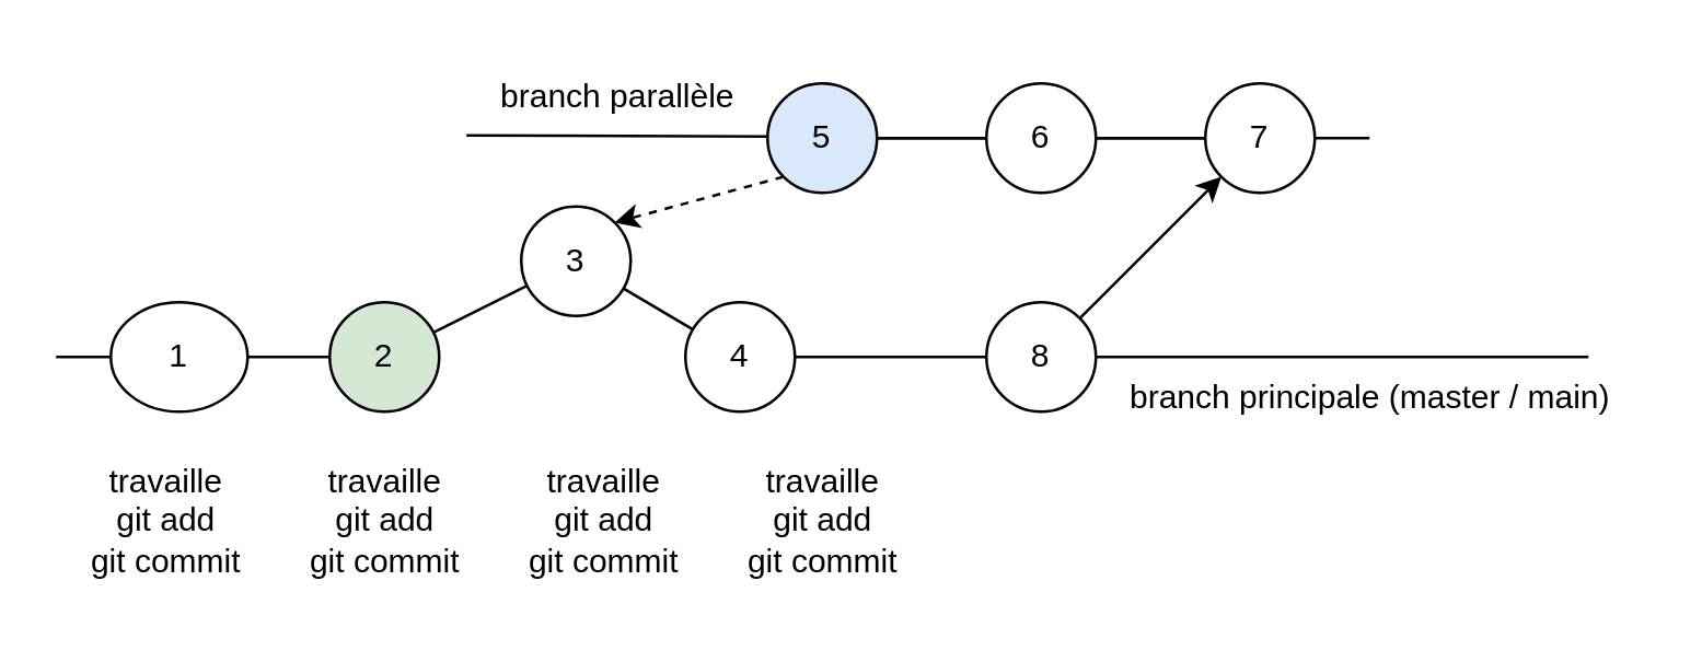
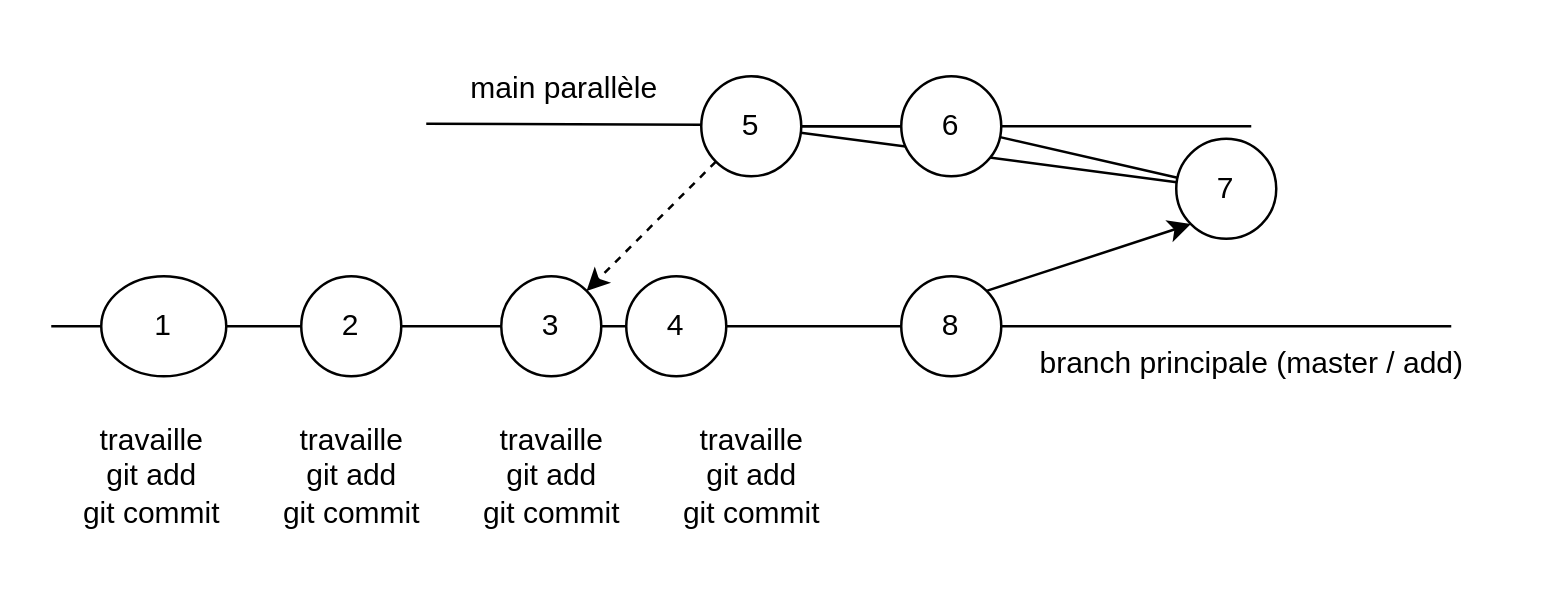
- <mxCell id="26" value="branch parallèle" style="text;html=1;align=center;verticalAlign=middle;resizable=0;points=[];autosize=1;strokeColor=none;fillColor=none;" vertex="1" parent="1"><mxGeometry x="170" y="20" width="110" height="30" as="geometry" /></mxCell>
+ <mxCell id="26" value="main parallèle" style="text;html=1;align=center;verticalAlign=middle;resizable=0;points=[];autosize=1;strokeColor=none;fillColor=none;" vertex="1" parent="1"><mxGeometry x="170" y="20" width="110" height="30" as="geometry" /></mxCell>
- <mxCell id="16" value="5" style="ellipse;whiteSpace=wrap;html=1;aspect=fixed;fillColor=#dae8fc;" vertex="1" parent="1"><mxGeometry x="280" y="30" width="40" height="40" as="geometry" /></mxCell>
+ <mxCell id="16" value="5" style="ellipse;whiteSpace=wrap;html=1;aspect=fixed;" vertex="1" parent="1"><mxGeometry x="280" y="30" width="40" height="40" as="geometry" /></mxCell>
- <mxCell id="20" value="7" style="ellipse;whiteSpace=wrap;html=1;aspect=fixed;" vertex="1" parent="1"><mxGeometry x="440" y="30" width="40" height="40" as="geometry" /></mxCell>
+ <mxCell id="20" value="7" style="ellipse;whiteSpace=wrap;html=1;aspect=fixed;" vertex="1" parent="1"><mxGeometry x="470" y="55" width="40" height="40" as="geometry" /></mxCell>
- <mxCell id="8" value="3" style="ellipse;whiteSpace=wrap;html=1;aspect=fixed;" vertex="1" parent="1"><mxGeometry x="190" y="75" width="40" height="40" as="geometry" /></mxCell>
+ <mxCell id="8" value="3" style="ellipse;whiteSpace=wrap;html=1;aspect=fixed;" vertex="1" parent="1"><mxGeometry x="200" y="110" width="40" height="40" as="geometry" /></mxCell>
- <mxCell id="6" value="2" style="ellipse;whiteSpace=wrap;html=1;aspect=fixed;fillColor=#d5e8d4;" vertex="1" parent="1"><mxGeometry x="120" y="110" width="40" height="40" as="geometry" /></mxCell>
+ <mxCell id="6" value="2" style="ellipse;whiteSpace=wrap;html=1;aspect=fixed;" vertex="1" parent="1"><mxGeometry x="120" y="110" width="40" height="40" as="geometry" /></mxCell>
- <mxCell id="25" value="branch principale (master / main)" style="text;html=1;align=center;verticalAlign=middle;resizable=0;points=[];autosize=1;strokeColor=none;fillColor=none;" vertex="1" parent="1"><mxGeometry x="400" y="130" width="200" height="30" as="geometry" /></mxCell>
+ <mxCell id="25" value="branch principale (master / add)" style="text;html=1;align=center;verticalAlign=middle;resizable=0;points=[];autosize=1;strokeColor=none;fillColor=none;" vertex="1" parent="1"><mxGeometry x="400" y="130" width="200" height="30" as="geometry" /></mxCell>
